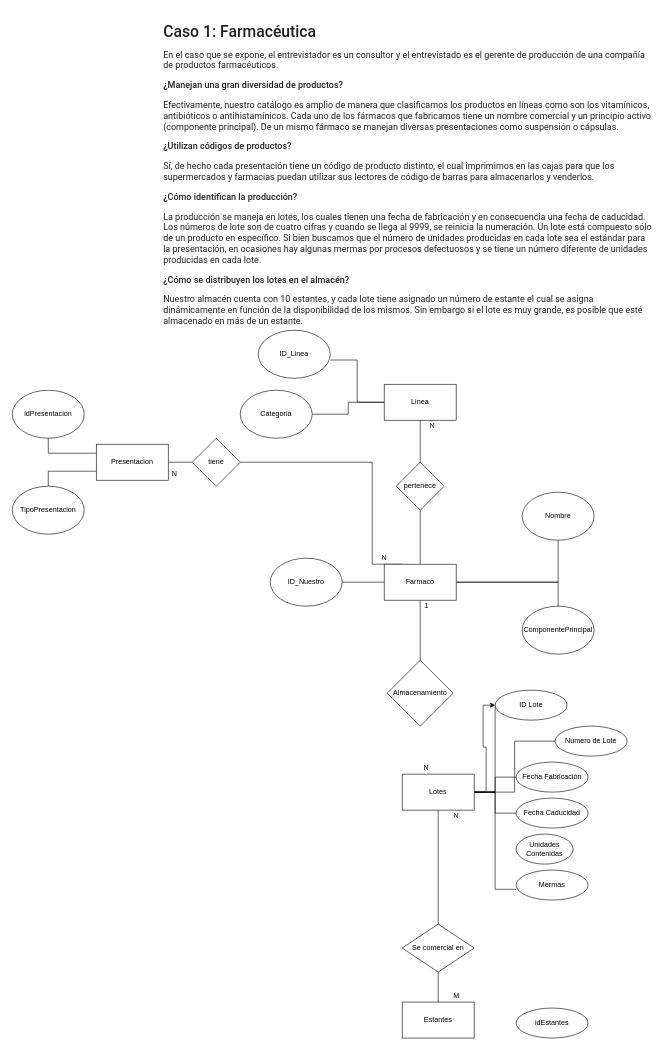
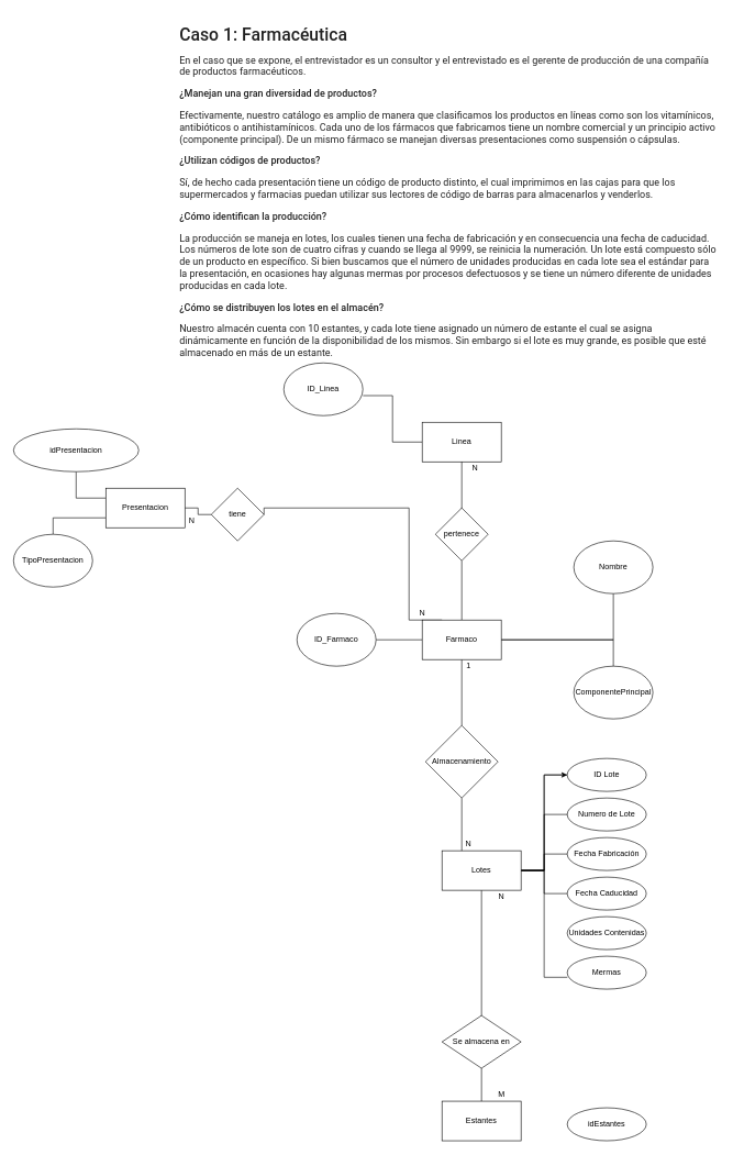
- <mxCell id="37" value="idPresentacion" style="ellipse;whiteSpace=wrap;html=1;" parent="1" vertex="1"><mxGeometry x="20" y="650" width="120" height="80" as="geometry" /></mxCell>
+ <mxCell id="37" value="idPresentacion" style="ellipse;whiteSpace=wrap;html=1;" parent="1" vertex="1"><mxGeometry x="20" y="650" width="190" height="65" as="geometry" /></mxCell>
- <mxCell id="7" value="Categoria" style="ellipse;whiteSpace=wrap;html=1;" parent="1" vertex="1"><mxGeometry x="400" y="650" width="120" height="80" as="geometry" /></mxCell>
- <mxCell id="4" style="edgeStyle=orthogonalEdgeStyle;rounded=0;orthogonalLoop=1;jettySize=auto;html=1;endArrow=none;endFill=0;" parent="1" source="5" target="7" edge="1"><mxGeometry relative="1" as="geometry" /></mxCell>
- <mxCell id="33" value="tiene" style="rhombus;whiteSpace=wrap;html=1;" parent="1" vertex="1"><mxGeometry x="320" y="730" width="80" height="80" as="geometry" /></mxCell>
+ <mxCell id="33" value="tiene" style="rhombus;whiteSpace=wrap;html=1;" parent="1" vertex="1"><mxGeometry x="320" y="740" width="80" height="80" as="geometry" /></mxCell>
- <mxCell id="30" value="ID_Nuestro" style="ellipse;whiteSpace=wrap;html=1;" parent="1" vertex="1"><mxGeometry x="450" y="930" width="120" height="80" as="geometry" /></mxCell>
+ <mxCell id="30" value="ID_Farmaco" style="ellipse;whiteSpace=wrap;html=1;" parent="1" vertex="1"><mxGeometry x="450" y="930" width="120" height="80" as="geometry" /></mxCell>
- <mxCell id="25" value="ID Lote" style="ellipse;whiteSpace=wrap;html=1;" parent="1" vertex="1"><mxGeometry x="825" y="1150" width="120" height="50" as="geometry" /></mxCell>
+ <mxCell id="25" value="ID Lote" style="ellipse;whiteSpace=wrap;html=1;" parent="1" vertex="1"><mxGeometry x="860" y="1150" width="120" height="50" as="geometry" /></mxCell>
- <mxCell id="26" value="Numero de Lote" style="ellipse;whiteSpace=wrap;html=1;" parent="1" vertex="1"><mxGeometry x="925" y="1210" width="120" height="50" as="geometry" /></mxCell>
+ <mxCell id="26" value="Numero de Lote" style="ellipse;whiteSpace=wrap;html=1;" parent="1" vertex="1"><mxGeometry x="860" y="1210" width="120" height="50" as="geometry" /></mxCell>
+ <mxCell id="40" style="edgeStyle=orthogonalEdgeStyle;rounded=0;orthogonalLoop=1;jettySize=auto;html=1;entryX=0.25;entryY=0;entryDx=0;entryDy=0;endArrow=none;endFill=0;" parent="1" source="41" target="15" edge="1"><mxGeometry relative="1" as="geometry" /></mxCell>
- <mxCell id="31" value="Unidades Contenidas" style="ellipse;whiteSpace=wrap;html=1;" parent="1" vertex="1"><mxGeometry x="860" y="1390" width="95" height="50" as="geometry" /></mxCell>
+ <mxCell id="31" value="Unidades Contenidas" style="ellipse;whiteSpace=wrap;html=1;" parent="1" vertex="1"><mxGeometry x="860" y="1390" width="120" height="50" as="geometry" /></mxCell>
- <mxCell id="43" value="Se comercial en" style="rhombus;whiteSpace=wrap;html=1;" parent="1" vertex="1"><mxGeometry x="670" y="1540" width="120" height="80" as="geometry" /></mxCell>
+ <mxCell id="43" value="Se almacena en" style="rhombus;whiteSpace=wrap;html=1;" parent="1" vertex="1"><mxGeometry x="670" y="1540" width="120" height="80" as="geometry" /></mxCell>
